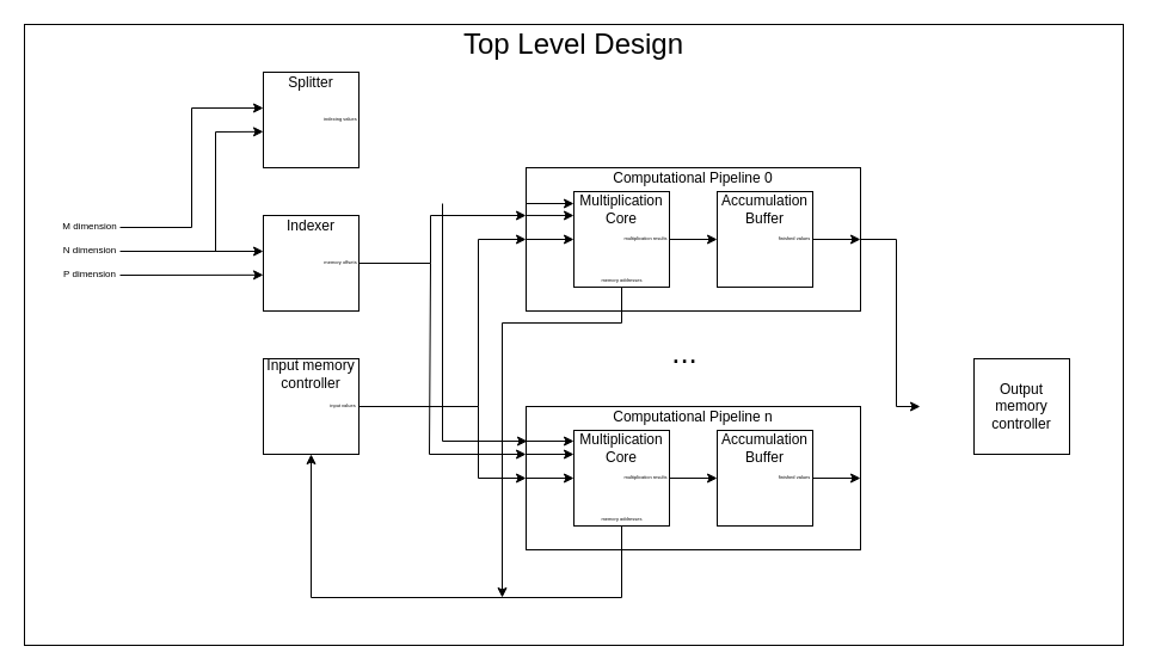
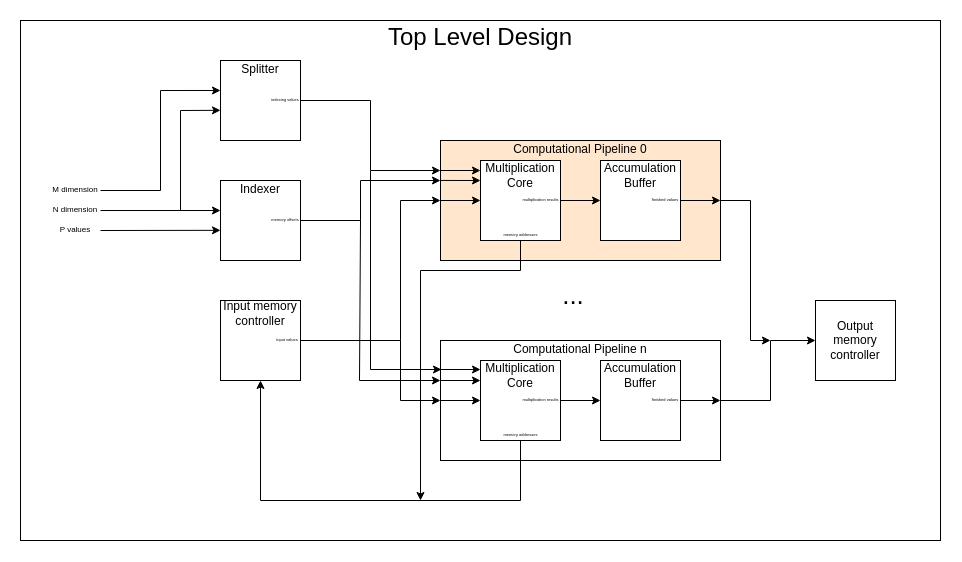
+ <mxCell id="3" value="" style="endArrow=classic;html=1;rounded=0;entryX=0;entryY=0.25;entryDx=0;entryDy=0;exitX=1;exitY=0.5;exitDx=0;exitDy=0;" edge="1" parent="1" source="4" target="7"><mxGeometry width="50" height="50" relative="1" as="geometry"><mxPoint x="300" y="170" as="sourcePoint" /><mxPoint x="439" y="170" as="targetPoint" /><Array as="points"><mxPoint x="370" y="100" /><mxPoint x="370" y="170" /></Array></mxGeometry></mxCell>
- <mxCell id="7" value="Computational Pipeline 0" style="rounded=0;whiteSpace=wrap;html=1;spacingTop=0;labelPosition=center;verticalLabelPosition=top;align=center;verticalAlign=bottom;spacingBottom=-18;" vertex="1" parent="1"><mxGeometry x="440" y="140" width="280" height="120" as="geometry" /></mxCell>
+ <mxCell id="7" value="Computational Pipeline 0" style="rounded=0;whiteSpace=wrap;html=1;spacingTop=0;labelPosition=center;verticalLabelPosition=top;align=center;verticalAlign=bottom;spacingBottom=-18;fillColor=#ffe6cc;" vertex="1" parent="1"><mxGeometry x="440" y="140" width="280" height="120" as="geometry" /></mxCell>
- <mxCell id="49" value="P dimension" style="text;html=1;align=center;verticalAlign=middle;whiteSpace=wrap;rounded=0;labelPosition=center;verticalLabelPosition=middle;spacingBottom=6;fontSize=8;" vertex="1" parent="1"><mxGeometry x="50" y="227" width="50" height="10" as="geometry" /></mxCell>
+ <mxCell id="49" value="P values" style="text;html=1;align=center;verticalAlign=middle;whiteSpace=wrap;rounded=0;labelPosition=center;verticalLabelPosition=middle;spacingBottom=6;fontSize=8;" vertex="1" parent="1"><mxGeometry x="50" y="227" width="50" height="10" as="geometry" /></mxCell>
+ <mxCell id="21" value="" style="endArrow=classic;html=1;rounded=0;exitX=1;exitY=0.5;exitDx=0;exitDy=0;entryX=0;entryY=0.5;entryDx=0;entryDy=0;" edge="1" parent="1" source="11" target="10"><mxGeometry width="50" height="50" relative="1" as="geometry"><mxPoint x="760" y="310" as="sourcePoint" /><mxPoint x="810" y="260" as="targetPoint" /><Array as="points"><mxPoint x="770" y="400" /><mxPoint x="770" y="340" /></Array></mxGeometry></mxCell>
